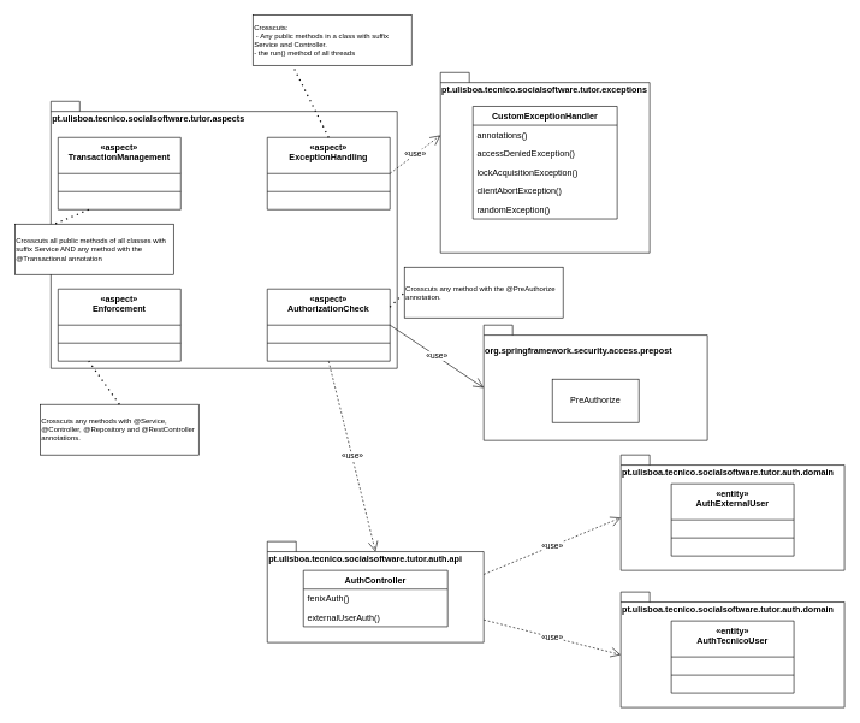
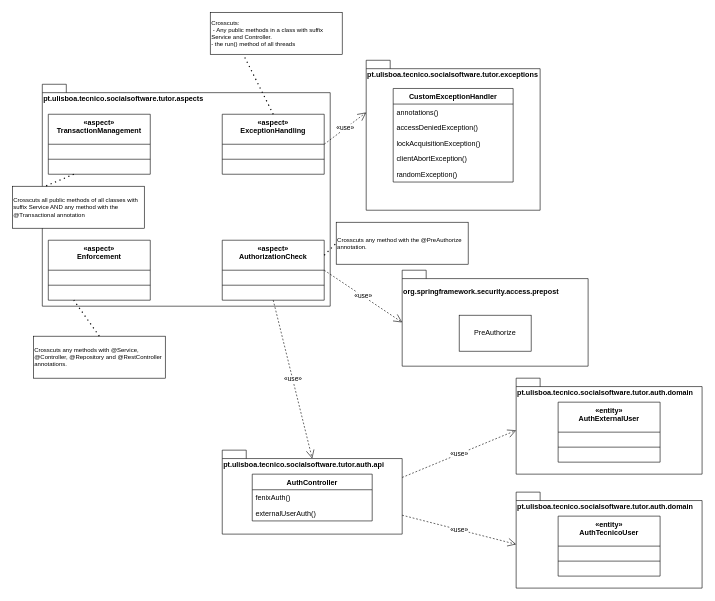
- <mxCell id="40" value="«use»" style="endArrow=open;endSize=12;dashed=0;html=1;exitX=1;exitY=0.5;exitDx=0;exitDy=0;entryX=0;entryY=0;entryDx=0;entryDy=87;entryPerimeter=0;" edge="1" parent="1" source="7" target="34"><mxGeometry width="160" relative="1" as="geometry"><mxPoint x="590" y="480" as="sourcePoint" /><mxPoint x="655" y="744" as="targetPoint" /></mxGeometry></mxCell>
+ <mxCell id="40" value="«use»" style="endArrow=open;endSize=12;dashed=1;html=1;exitX=1;exitY=0.5;exitDx=0;exitDy=0;entryX=0;entryY=0;entryDx=0;entryDy=87;entryPerimeter=0;" edge="1" parent="1" source="7" target="34"><mxGeometry width="160" relative="1" as="geometry"><mxPoint x="590" y="480" as="sourcePoint" /><mxPoint x="655" y="744" as="targetPoint" /></mxGeometry></mxCell>
